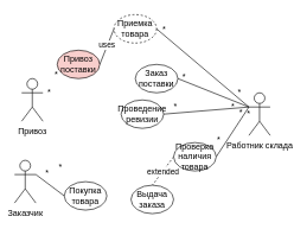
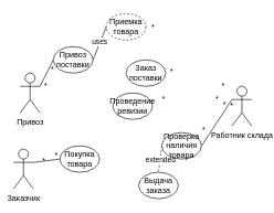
- <mxCell id="21" value="Привоз поставки" style="ellipse;whiteSpace=wrap;html=1;fillColor=#f8cecc;" vertex="1" parent="1"><mxGeometry x="80" y="70" width="60" height="40" as="geometry" /></mxCell>
+ <mxCell id="21" value="Привоз поставки" style="ellipse;whiteSpace=wrap;html=1;" vertex="1" parent="1"><mxGeometry x="80" y="70" width="60" height="40" as="geometry" /></mxCell>
- <mxCell id="9" style="rounded=0;orthogonalLoop=1;jettySize=auto;html=1;exitX=0;exitY=0.333;exitDx=0;exitDy=0;exitPerimeter=0;entryX=1;entryY=0.5;entryDx=0;entryDy=0;endArrow=none;endFill=0;" edge="1" parent="1" source="10" target="15"><mxGeometry relative="1" as="geometry" /></mxCell>
+ <mxCell id="11" style="rounded=0;orthogonalLoop=1;jettySize=auto;html=1;exitX=1;exitY=0.333;exitDx=0;exitDy=0;exitPerimeter=0;entryX=0;entryY=0.5;entryDx=0;entryDy=0;endArrow=none;endFill=0;" edge="1" parent="1" source="12" target="21"><mxGeometry relative="1" as="geometry" /></mxCell>
- <mxCell id="8" style="rounded=0;orthogonalLoop=1;jettySize=auto;html=1;exitX=0;exitY=0.333;exitDx=0;exitDy=0;exitPerimeter=0;entryX=1;entryY=0.5;entryDx=0;entryDy=0;endArrow=none;endFill=0;" edge="1" parent="1" source="10" target="18"><mxGeometry relative="1" as="geometry" /></mxCell>
- <mxCell id="7" style="rounded=0;orthogonalLoop=1;jettySize=auto;html=1;exitX=0;exitY=0.333;exitDx=0;exitDy=0;exitPerimeter=0;entryX=1;entryY=0.5;entryDx=0;entryDy=0;endArrow=none;endFill=0;" edge="1" parent="1" source="10" target="16"><mxGeometry relative="1" as="geometry" /></mxCell>
- <mxCell id="14" value="Покупка товара" style="ellipse;whiteSpace=wrap;html=1;" vertex="1" parent="1"><mxGeometry x="90" y="255" width="60" height="40" as="geometry" /></mxCell>
+ <mxCell id="14" value="Покупка товара" style="ellipse;whiteSpace=wrap;html=1;" vertex="1" parent="1"><mxGeometry x="90" y="220" width="60" height="40" as="geometry" /></mxCell>
- <mxCell id="13" value="Выдача заказа" style="ellipse;whiteSpace=wrap;html=1;" vertex="1" parent="1"><mxGeometry x="184" y="260" width="60" height="40" as="geometry" /></mxCell>
+ <mxCell id="13" value="Выдача заказа" style="ellipse;whiteSpace=wrap;html=1;" vertex="1" parent="1"><mxGeometry x="209" y="260" width="60" height="40" as="geometry" /></mxCell>
